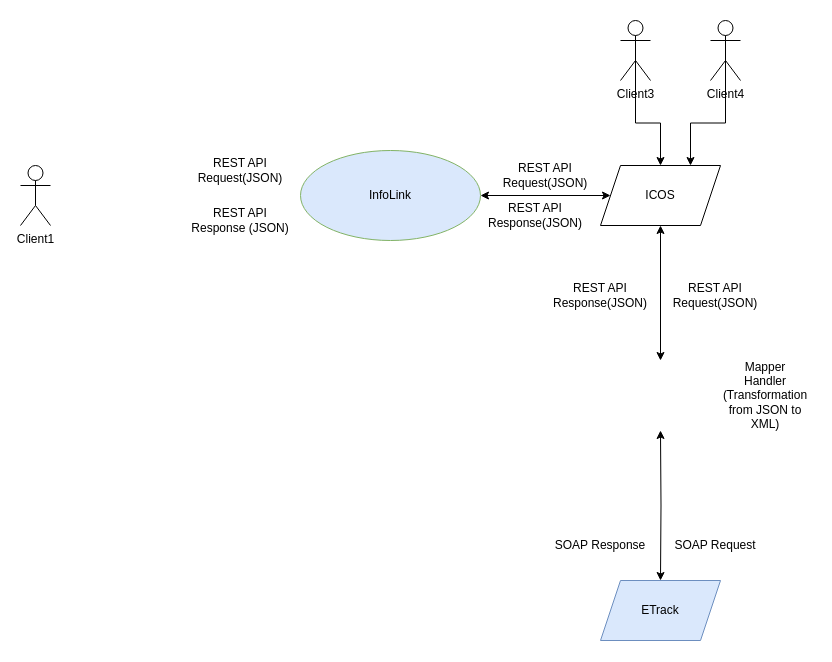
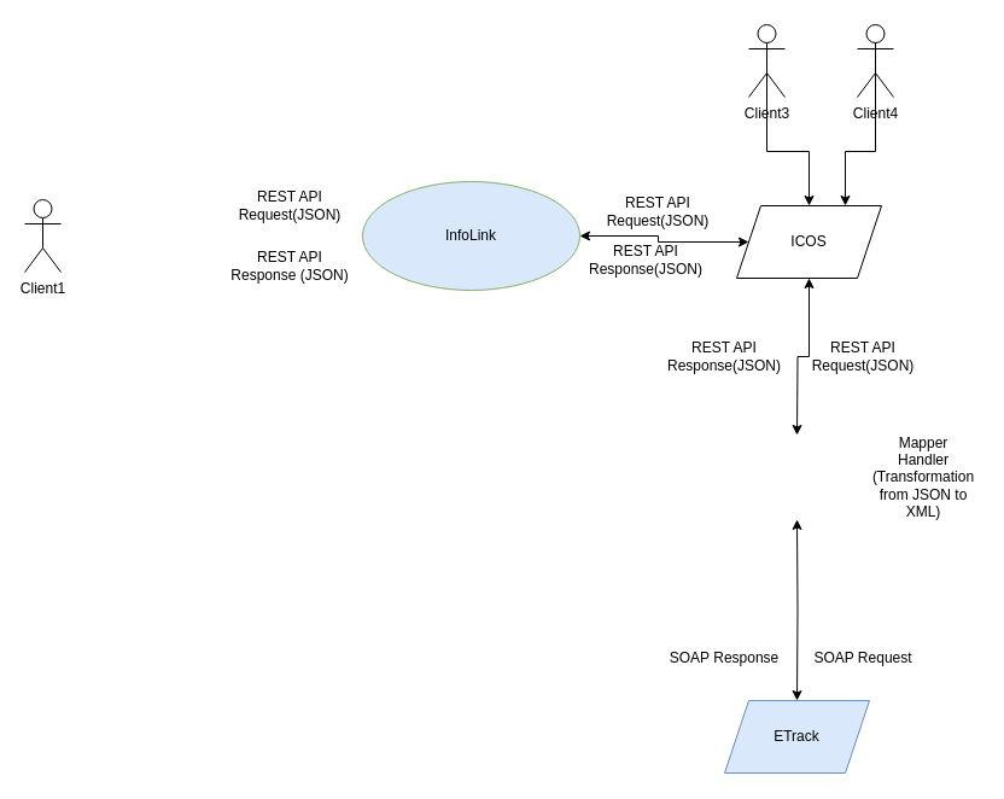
- <mxCell id="12" value="ICOS" style="shape=parallelogram;perimeter=parallelogramPerimeter;whiteSpace=wrap;html=1;fixedSize=1;" parent="1" vertex="1"><mxGeometry x="600" y="165" width="120" height="60" as="geometry" /></mxCell>
+ <mxCell id="12" value="ICOS" style="shape=parallelogram;perimeter=parallelogramPerimeter;whiteSpace=wrap;html=1;fixedSize=1;" parent="1" vertex="1"><mxGeometry x="610" y="170" width="120" height="60" as="geometry" /></mxCell>
